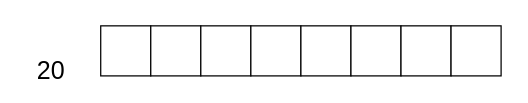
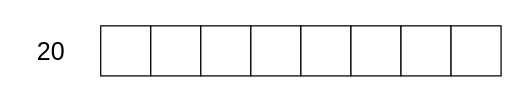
- <mxCell id="10" value="&lt;font style=&quot;font-size: 20px&quot;&gt;20&lt;/font&gt;" style="text;html=1;align=center;verticalAlign=middle;resizable=0;points=[];autosize=1;strokeColor=none;fillColor=none;" vertex="1" parent="1"><mxGeometry x="20" y="45" width="40" height="20" as="geometry" /></mxCell>
+ <mxCell id="10" value="&lt;font style=&quot;font-size: 20px&quot;&gt;20&lt;/font&gt;" style="text;html=1;align=center;verticalAlign=middle;resizable=0;points=[];autosize=1;strokeColor=none;fillColor=none;" vertex="1" parent="1"><mxGeometry x="20" y="30" width="40" height="20" as="geometry" /></mxCell>
